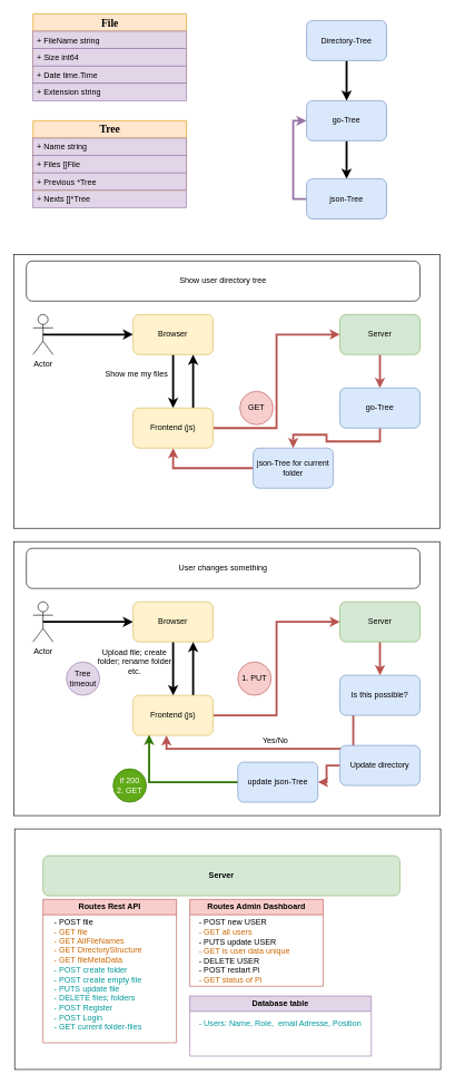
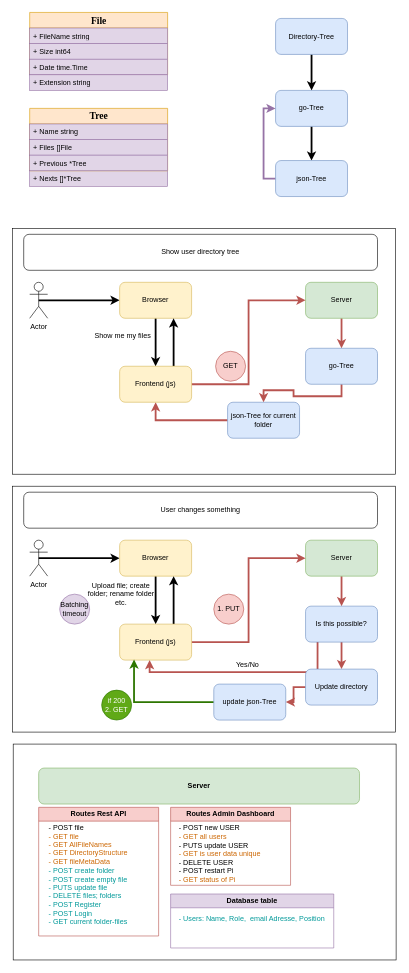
- <mxCell id="54" value="Tree&lt;br&gt;timeout" style="ellipse;whiteSpace=wrap;html=1;aspect=fixed;fillColor=#e1d5e7;strokeColor=#9673a6;" parent="1" vertex="1"><mxGeometry x="99" y="990" width="50" height="50" as="geometry" /></mxCell>
+ <mxCell id="54" value="Batching&lt;br&gt;timeout" style="ellipse;whiteSpace=wrap;html=1;aspect=fixed;fillColor=#e1d5e7;strokeColor=#9673a6;" parent="1" vertex="1"><mxGeometry x="99" y="990" width="50" height="50" as="geometry" /></mxCell>
+ <mxCell id="42" style="edgeStyle=orthogonalEdgeStyle;rounded=0;orthogonalLoop=1;jettySize=auto;html=1;exitX=0.5;exitY=1;exitDx=0;exitDy=0;strokeWidth=3;fillColor=#f8cecc;strokeColor=#b85450;" parent="1" source="44" target="46" edge="1"><mxGeometry relative="1" as="geometry" /></mxCell>
